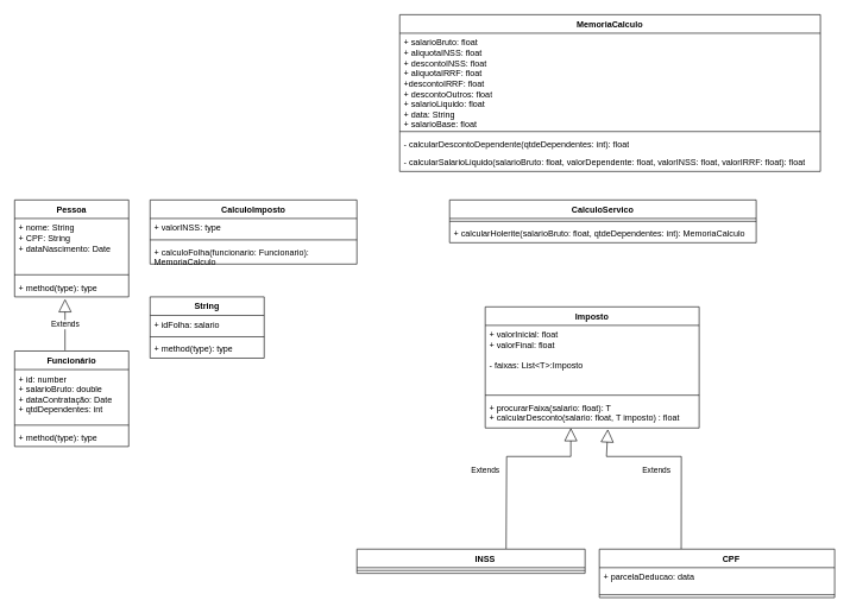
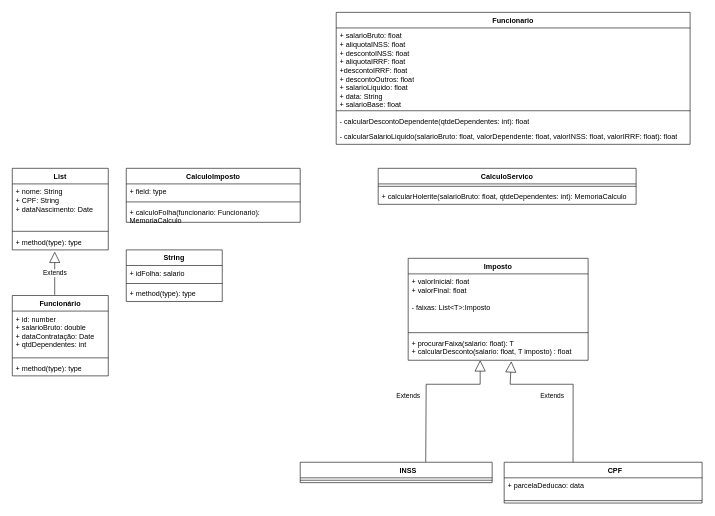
- <mxCell id="15" value="MemoriaCalculo" style="swimlane;fontStyle=1;align=center;verticalAlign=top;childLayout=stackLayout;horizontal=1;startSize=26;horizontalStack=0;resizeParent=1;resizeParentMax=0;resizeLast=0;collapsible=1;marginBottom=0;whiteSpace=wrap;html=1;" vertex="1" parent="1"><mxGeometry y="20" width="590" height="220" as="geometry" x="560" /></mxCell>
+ <mxCell id="15" value="Funcionario" style="swimlane;fontStyle=1;align=center;verticalAlign=top;childLayout=stackLayout;horizontal=1;startSize=26;horizontalStack=0;resizeParent=1;resizeParentMax=0;resizeLast=0;collapsible=1;marginBottom=0;whiteSpace=wrap;html=1;" vertex="1" parent="1"><mxGeometry y="20" width="590" height="220" as="geometry" x="560" /></mxCell>
- <mxCell id="20" value="Pessoa" style="swimlane;fontStyle=1;align=center;verticalAlign=top;childLayout=stackLayout;horizontal=1;startSize=26;horizontalStack=0;resizeParent=1;resizeParentMax=0;resizeLast=0;collapsible=1;marginBottom=0;whiteSpace=wrap;html=1;" vertex="1" parent="1"><mxGeometry x="20" y="280" width="160" height="136" as="geometry" /></mxCell>
+ <mxCell id="20" value="List" style="swimlane;fontStyle=1;align=center;verticalAlign=top;childLayout=stackLayout;horizontal=1;startSize=26;horizontalStack=0;resizeParent=1;resizeParentMax=0;resizeLast=0;collapsible=1;marginBottom=0;whiteSpace=wrap;html=1;" vertex="1" parent="1"><mxGeometry x="20" y="280" width="160" height="136" as="geometry" /></mxCell>
- <mxCell id="31" value="+ valorINSS: type" style="text;strokeColor=none;fillColor=none;align=left;verticalAlign=top;spacingLeft=4;spacingRight=4;overflow=hidden;rotatable=0;points=[[0,0.5],[1,0.5]];portConstraint=eastwest;whiteSpace=wrap;html=1;" vertex="1" parent="30"><mxGeometry y="26" width="290" height="26" as="geometry" /></mxCell>
+ <mxCell id="31" value="+ field: type" style="text;strokeColor=none;fillColor=none;align=left;verticalAlign=top;spacingLeft=4;spacingRight=4;overflow=hidden;rotatable=0;points=[[0,0.5],[1,0.5]];portConstraint=eastwest;whiteSpace=wrap;html=1;" vertex="1" parent="30"><mxGeometry y="26" width="290" height="26" as="geometry" /></mxCell>
